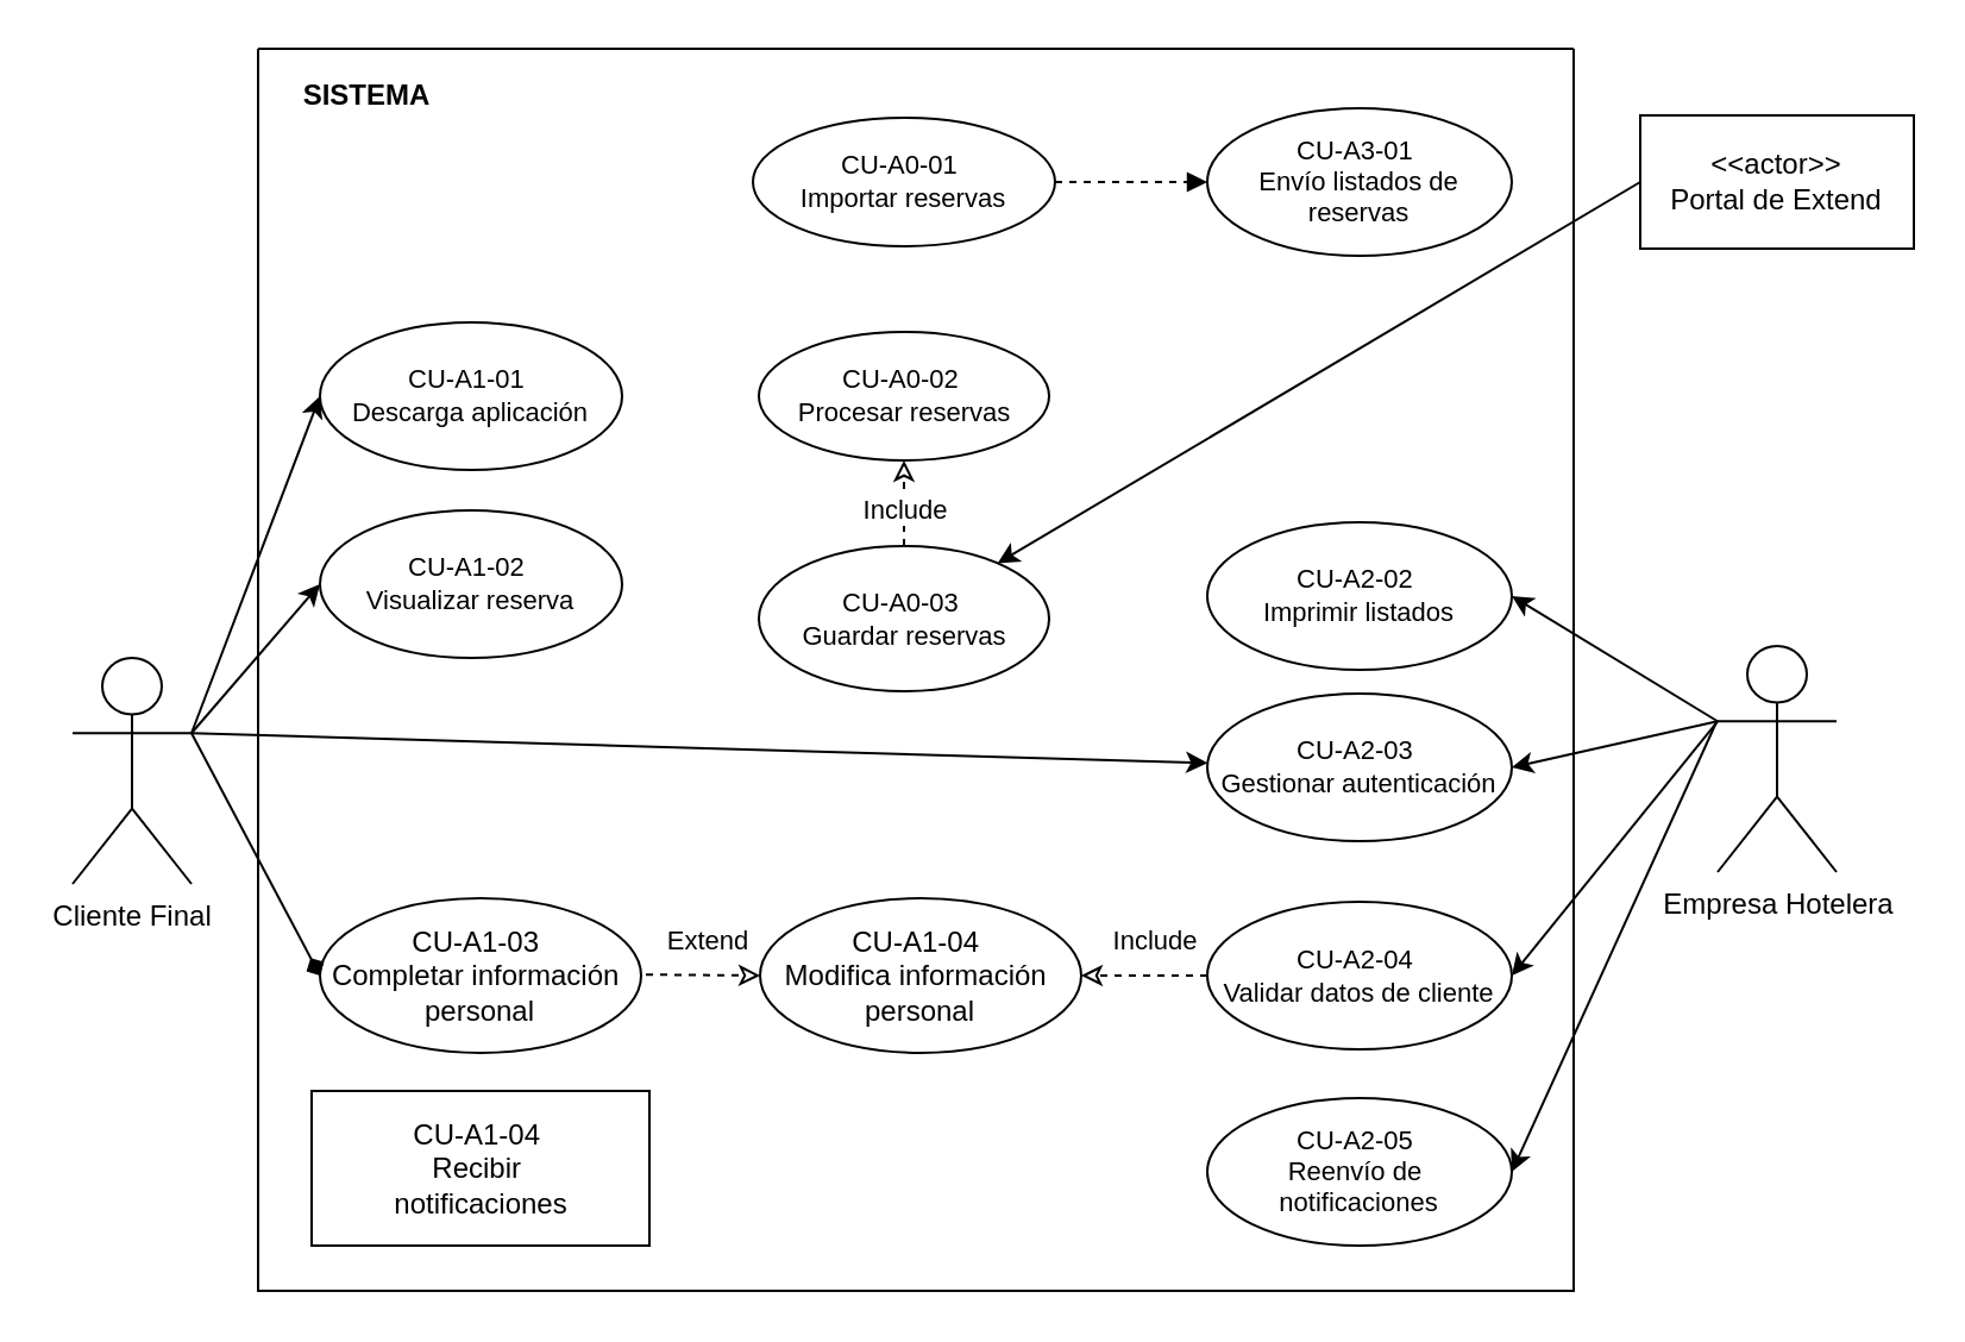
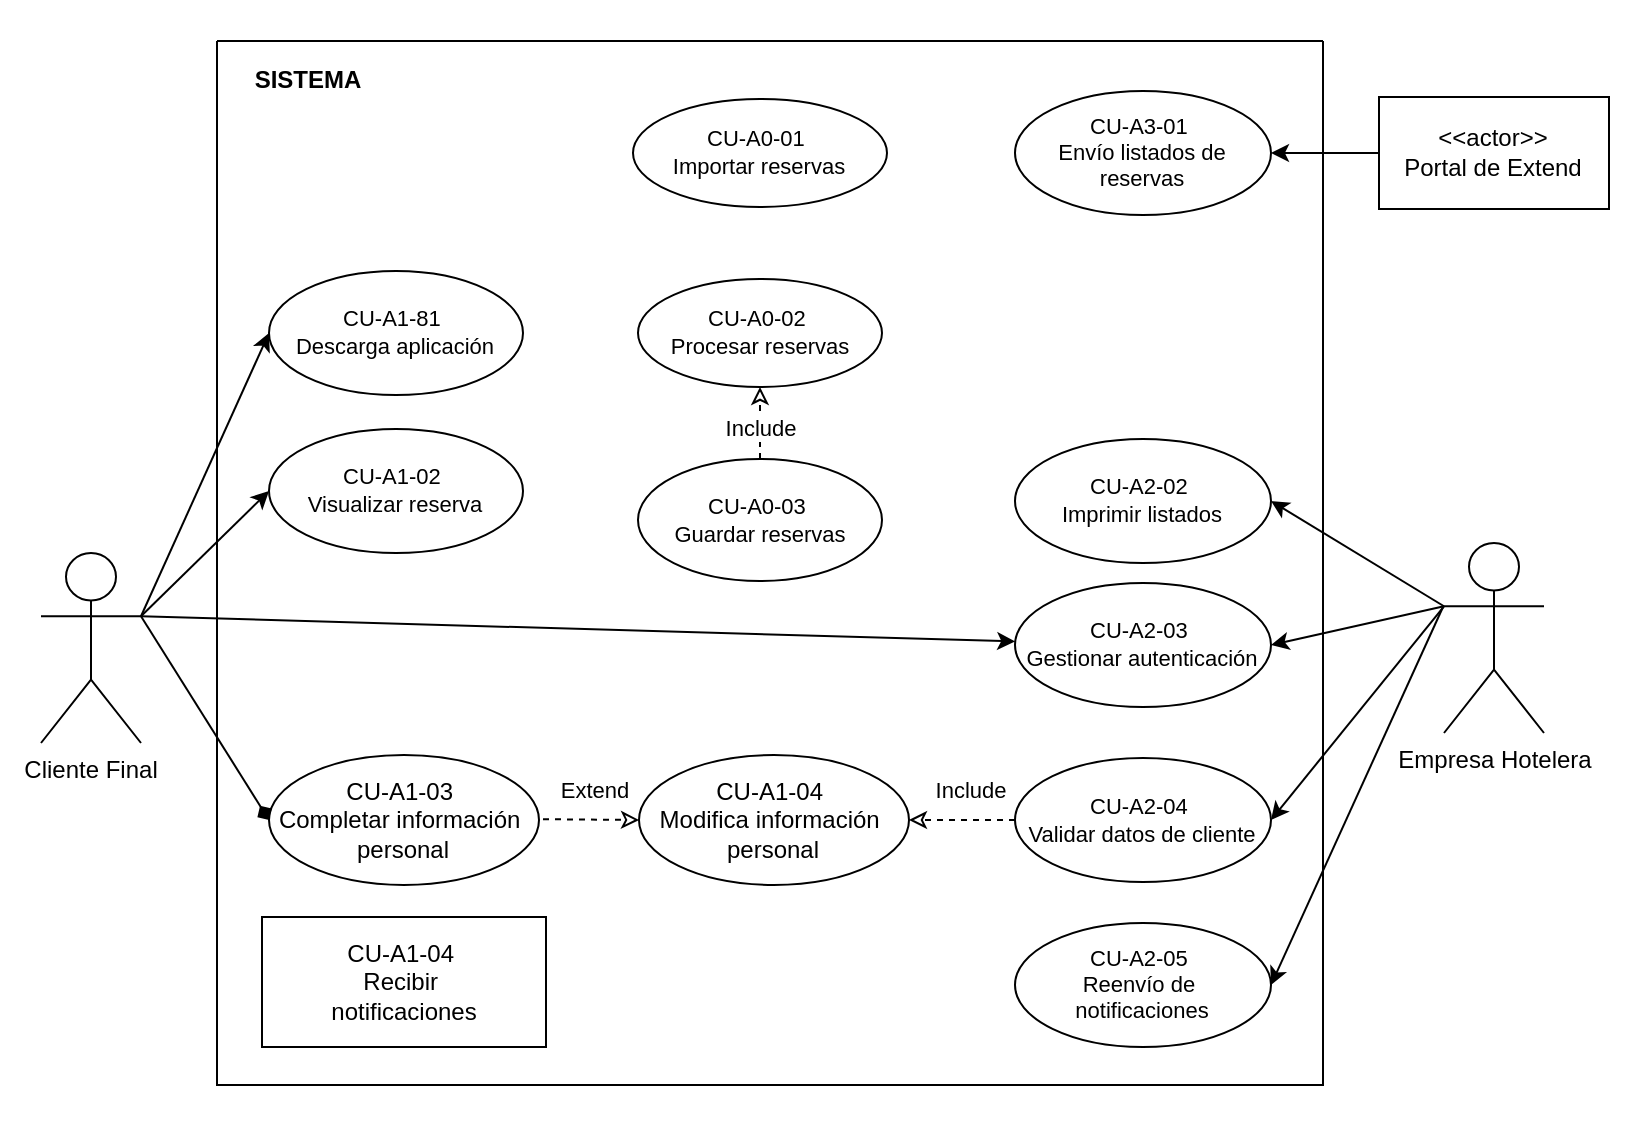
- <mxCell id="9" value="" style="endArrow=block;dashed=1;html=1;rounded=0;entryX=0;entryY=0.5;entryDx=0;entryDy=0;startArrow=none;startFill=0;endFill=1;" edge="1" parent="1" source="8" target="28"><mxGeometry width="50" height="50" relative="1" as="geometry"><mxPoint x="325" y="315" as="sourcePoint" /><mxPoint x="375" y="265" as="targetPoint" /></mxGeometry></mxCell>
- <mxCell id="7" value="" style="endArrow=classic;html=1;rounded=0;exitX=0;exitY=0.5;exitDx=0;exitDy=0;" edge="1" parent="1" source="6" target="11"><mxGeometry width="50" height="50" relative="1" as="geometry"><mxPoint x="536" y="130" as="sourcePoint" /><mxPoint x="636" y="162" as="targetPoint" /></mxGeometry></mxCell>
+ <mxCell id="7" value="" style="endArrow=classic;html=1;rounded=0;exitX=0;exitY=0.5;exitDx=0;exitDy=0;entryX=1;entryY=0.5;entryDx=0;entryDy=0;" edge="1" parent="1" source="6" target="28"><mxGeometry width="50" height="50" relative="1" as="geometry"><mxPoint x="536" y="130" as="sourcePoint" /><mxPoint x="636" y="162" as="targetPoint" /></mxGeometry></mxCell>
- <mxCell id="14" value="CU-A1-01&amp;nbsp;&lt;div&gt;Descarga aplicación&lt;/div&gt;" style="ellipse;whiteSpace=wrap;html=1;fontSize=11;" vertex="1" parent="1"><mxGeometry x="134" y="135" width="127" height="62" as="geometry" /></mxCell>
+ <mxCell id="14" value="CU-A1-81&amp;nbsp;&lt;div&gt;Descarga aplicación&lt;/div&gt;" style="ellipse;whiteSpace=wrap;html=1;fontSize=11;" vertex="1" parent="1"><mxGeometry x="134" y="135" width="127" height="62" as="geometry" /></mxCell>
- <mxCell id="2" value="Cliente Final" style="shape=umlActor;verticalLabelPosition=bottom;verticalAlign=top;html=1;outlineConnect=0;" vertex="1" parent="1"><mxGeometry x="30" y="276" width="50" height="95" as="geometry" /></mxCell>
+ <mxCell id="2" value="Cliente Final" style="shape=umlActor;verticalLabelPosition=bottom;verticalAlign=top;html=1;outlineConnect=0;" vertex="1" parent="1"><mxGeometry x="20" y="276" width="50" height="95" as="geometry" /></mxCell>
